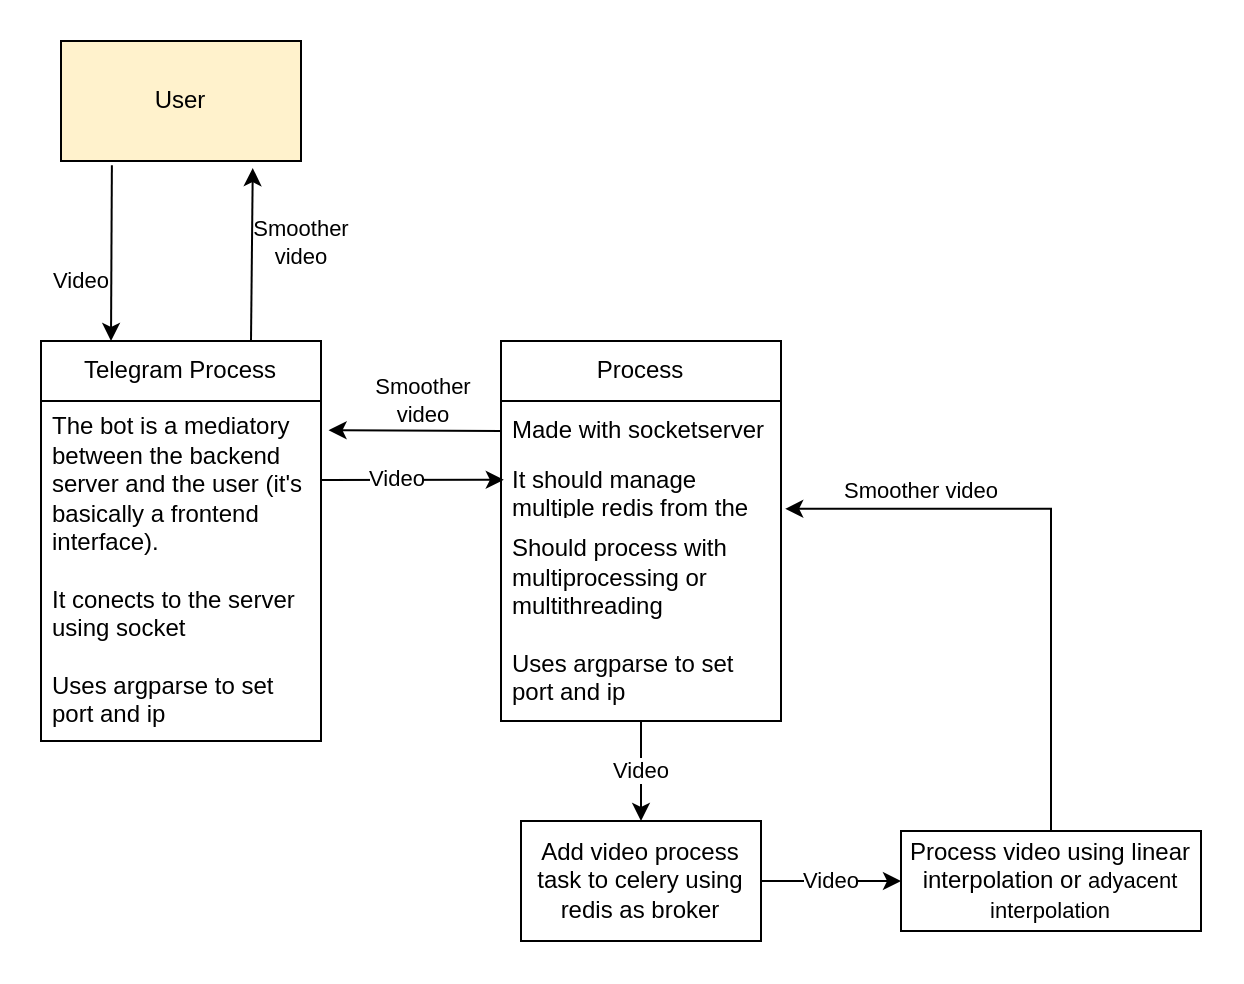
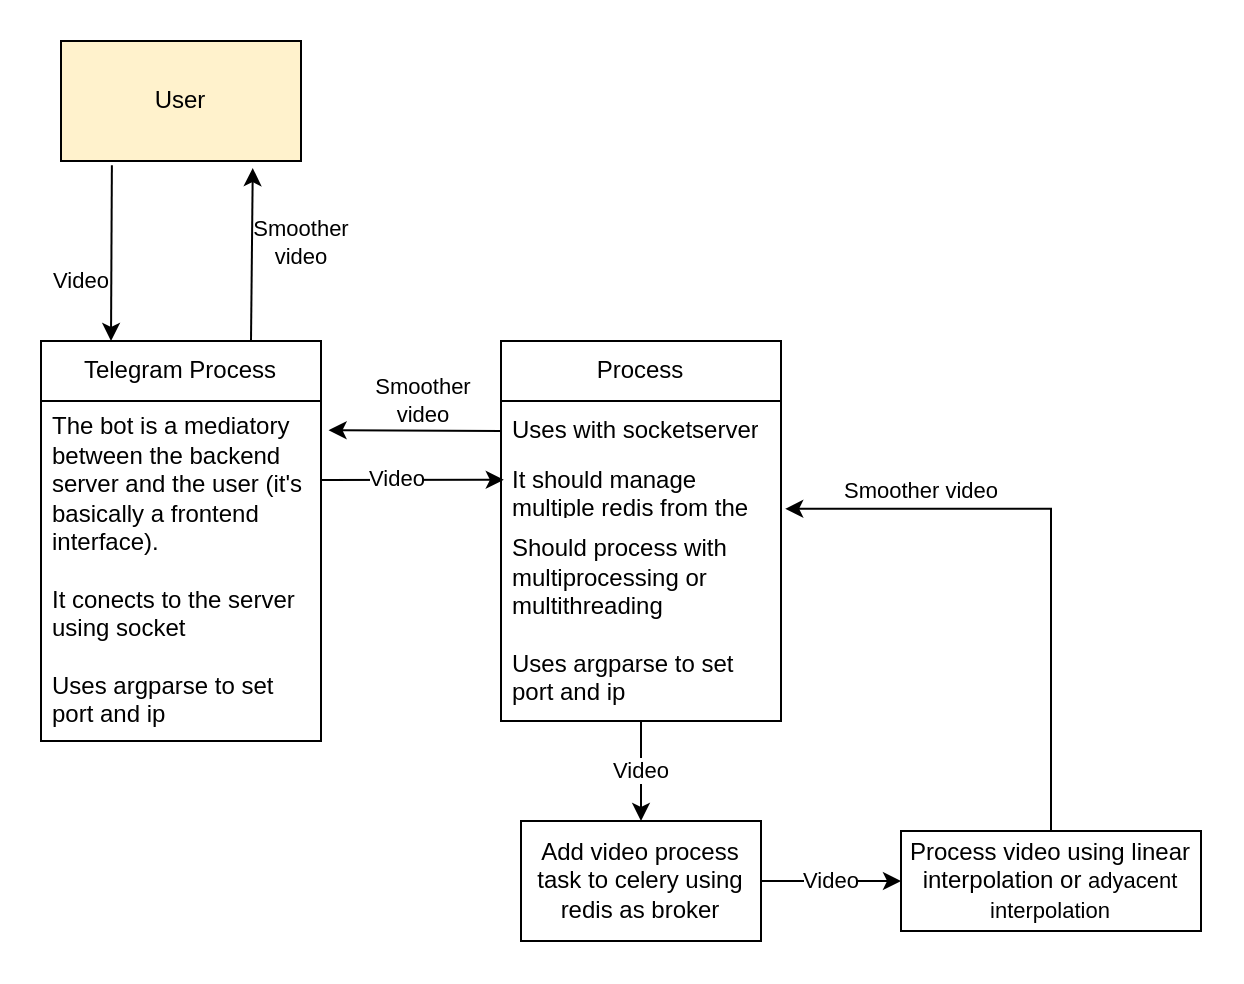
- <mxCell id="8" value="Made with socketserver" style="text;strokeColor=none;fillColor=none;align=left;verticalAlign=middle;spacingLeft=4;spacingRight=4;overflow=hidden;points=[[0,0.5],[1,0.5]];portConstraint=eastwest;rotatable=0;whiteSpace=wrap;html=1;" vertex="1" parent="7"><mxGeometry y="30" width="140" height="30" as="geometry" /></mxCell>
+ <mxCell id="8" value="Uses with socketserver" style="text;strokeColor=none;fillColor=none;align=left;verticalAlign=middle;spacingLeft=4;spacingRight=4;overflow=hidden;points=[[0,0.5],[1,0.5]];portConstraint=eastwest;rotatable=0;whiteSpace=wrap;html=1;" vertex="1" parent="7"><mxGeometry y="30" width="140" height="30" as="geometry" /></mxCell>
